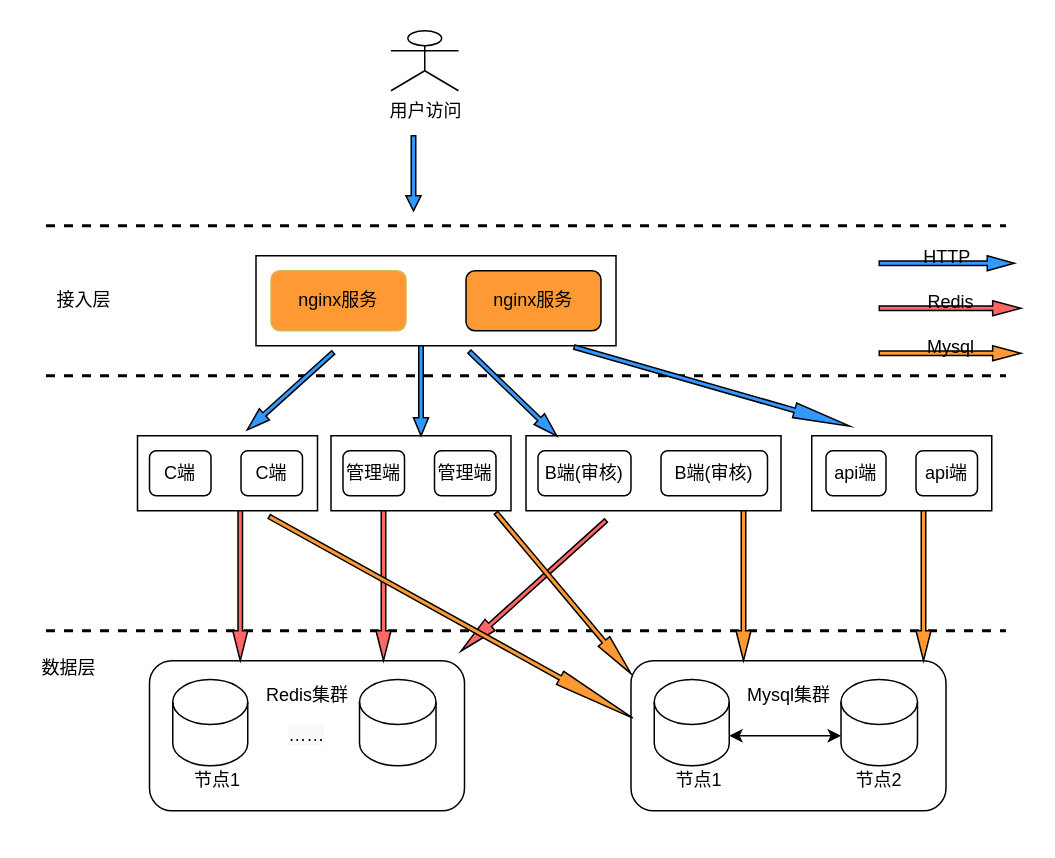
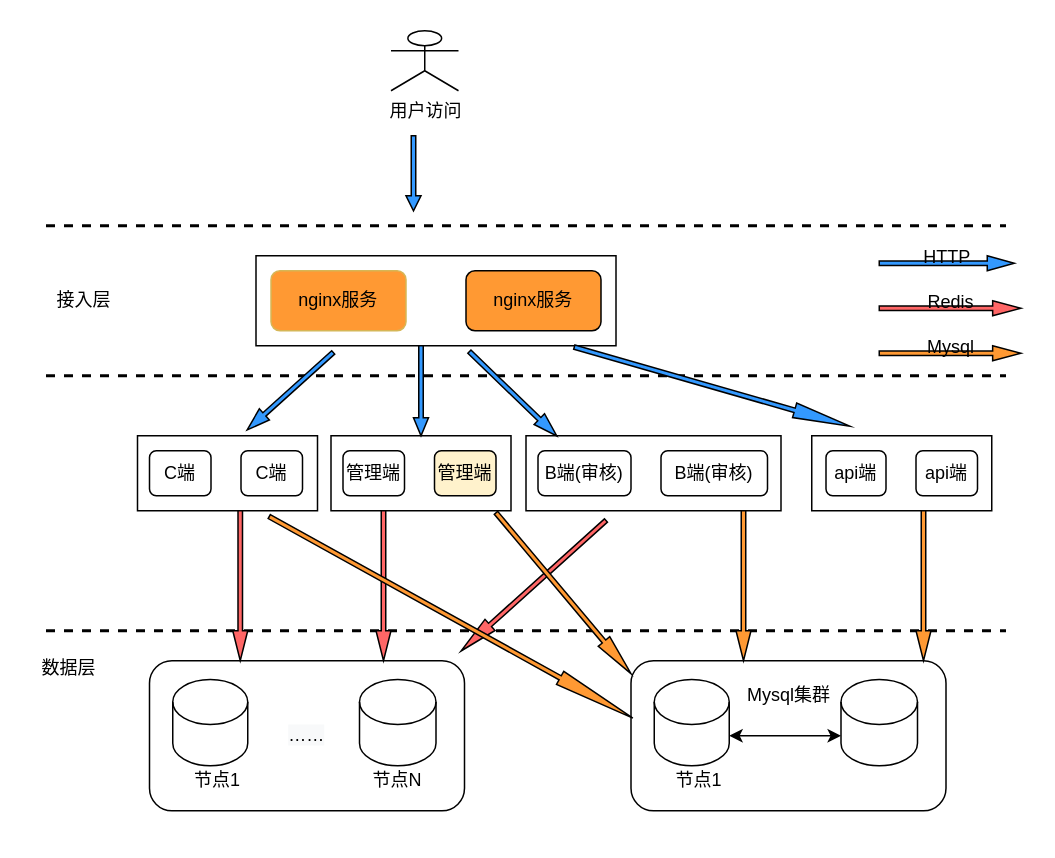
- <mxCell id="17" value="管理端" style="rounded=1;whiteSpace=wrap;html=1;fillColor=#FFFFFF;" vertex="1" parent="1"><mxGeometry x="289" y="300" width="41" height="30" as="geometry" /></mxCell>
+ <mxCell id="17" value="管理端" style="rounded=1;whiteSpace=wrap;html=1;fillColor=#fff2cc;" vertex="1" parent="1"><mxGeometry x="289" y="300" width="41" height="30" as="geometry" /></mxCell>
- <mxCell id="27" value="Redis集群" style="text;html=1;resizable=0;autosize=1;align=center;verticalAlign=middle;points=[];fillColor=none;strokeColor=none;rounded=0;" vertex="1" parent="1"><mxGeometry x="169" y="452.5" width="70" height="20" as="geometry" /></mxCell>
+ <mxCell id="29" value="节点N" style="text;html=1;resizable=0;autosize=1;align=center;verticalAlign=middle;points=[];fillColor=none;strokeColor=none;rounded=0;" vertex="1" parent="1"><mxGeometry x="239" y="510" width="50" height="20" as="geometry" /></mxCell>
- <mxCell id="35" value="节点2" style="text;html=1;resizable=0;autosize=1;align=center;verticalAlign=middle;points=[];fillColor=none;strokeColor=none;rounded=0;" vertex="1" parent="1"><mxGeometry x="560" y="510" width="50" height="20" as="geometry" /></mxCell>
